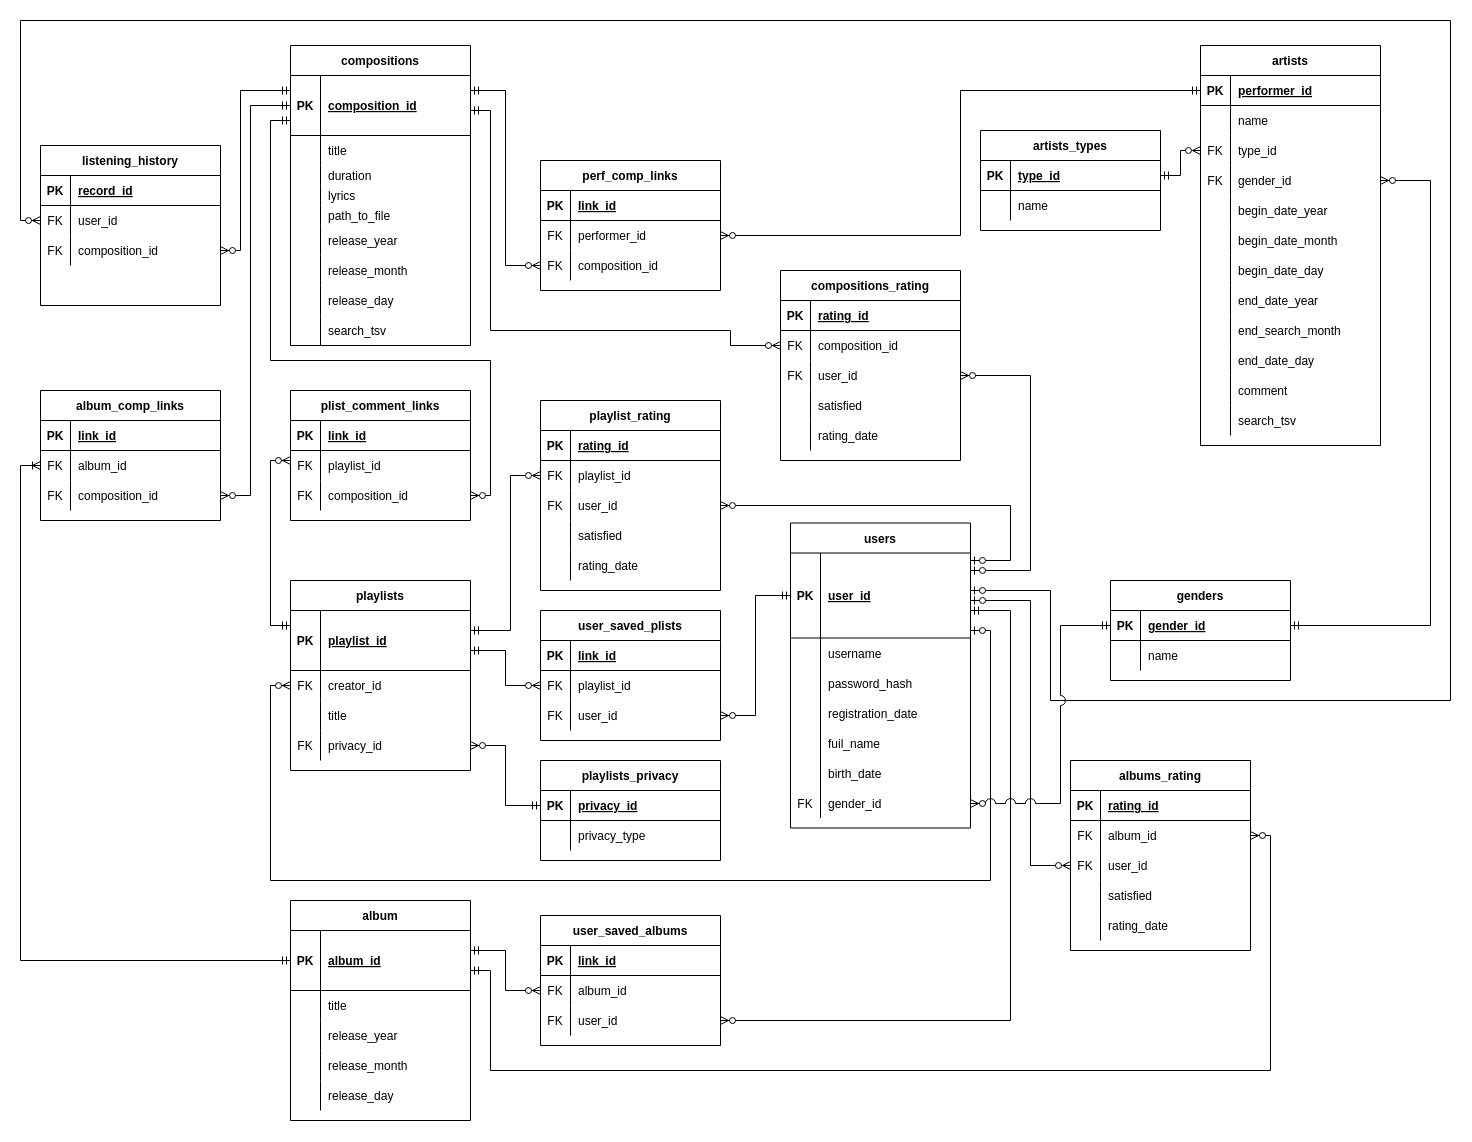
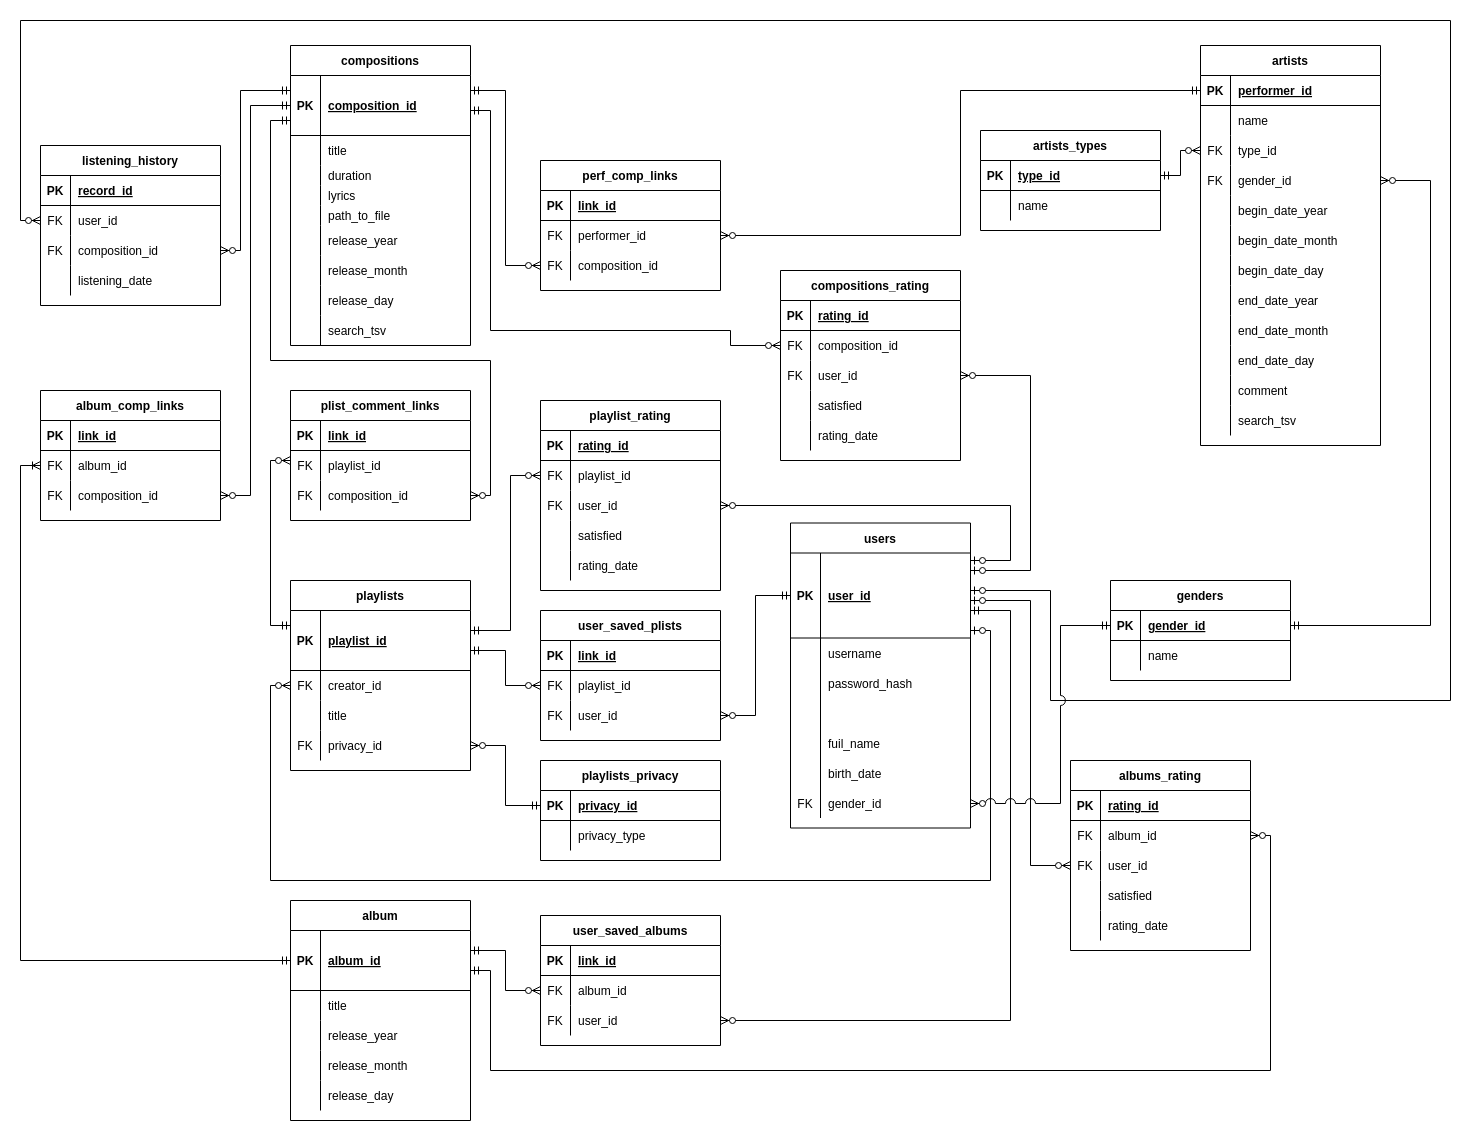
+ <mxCell id="86" value="listening_date" style="shape=partialRectangle;connectable=0;fillColor=none;top=0;left=0;bottom=0;right=0;align=left;spacingLeft=6;overflow=hidden;" parent="84" vertex="1"><mxGeometry x="30" width="150" height="30" as="geometry" /></mxCell>
- <mxCell id="254" value="end_search_month" style="shape=partialRectangle;connectable=0;fillColor=none;top=0;left=0;bottom=0;right=0;align=left;spacingLeft=6;overflow=hidden;" vertex="1" parent="252"><mxGeometry x="30" width="150" height="30" as="geometry" /></mxCell>
+ <mxCell id="254" value="end_date_month" style="shape=partialRectangle;connectable=0;fillColor=none;top=0;left=0;bottom=0;right=0;align=left;spacingLeft=6;overflow=hidden;" vertex="1" parent="252"><mxGeometry x="30" width="150" height="30" as="geometry" /></mxCell>
- <mxCell id="54" value="registration_date" style="shape=partialRectangle;connectable=0;fillColor=none;top=0;left=0;bottom=0;right=0;align=left;spacingLeft=6;overflow=hidden;" parent="52" vertex="1"><mxGeometry x="30" width="150" height="30" as="geometry" /></mxCell>
